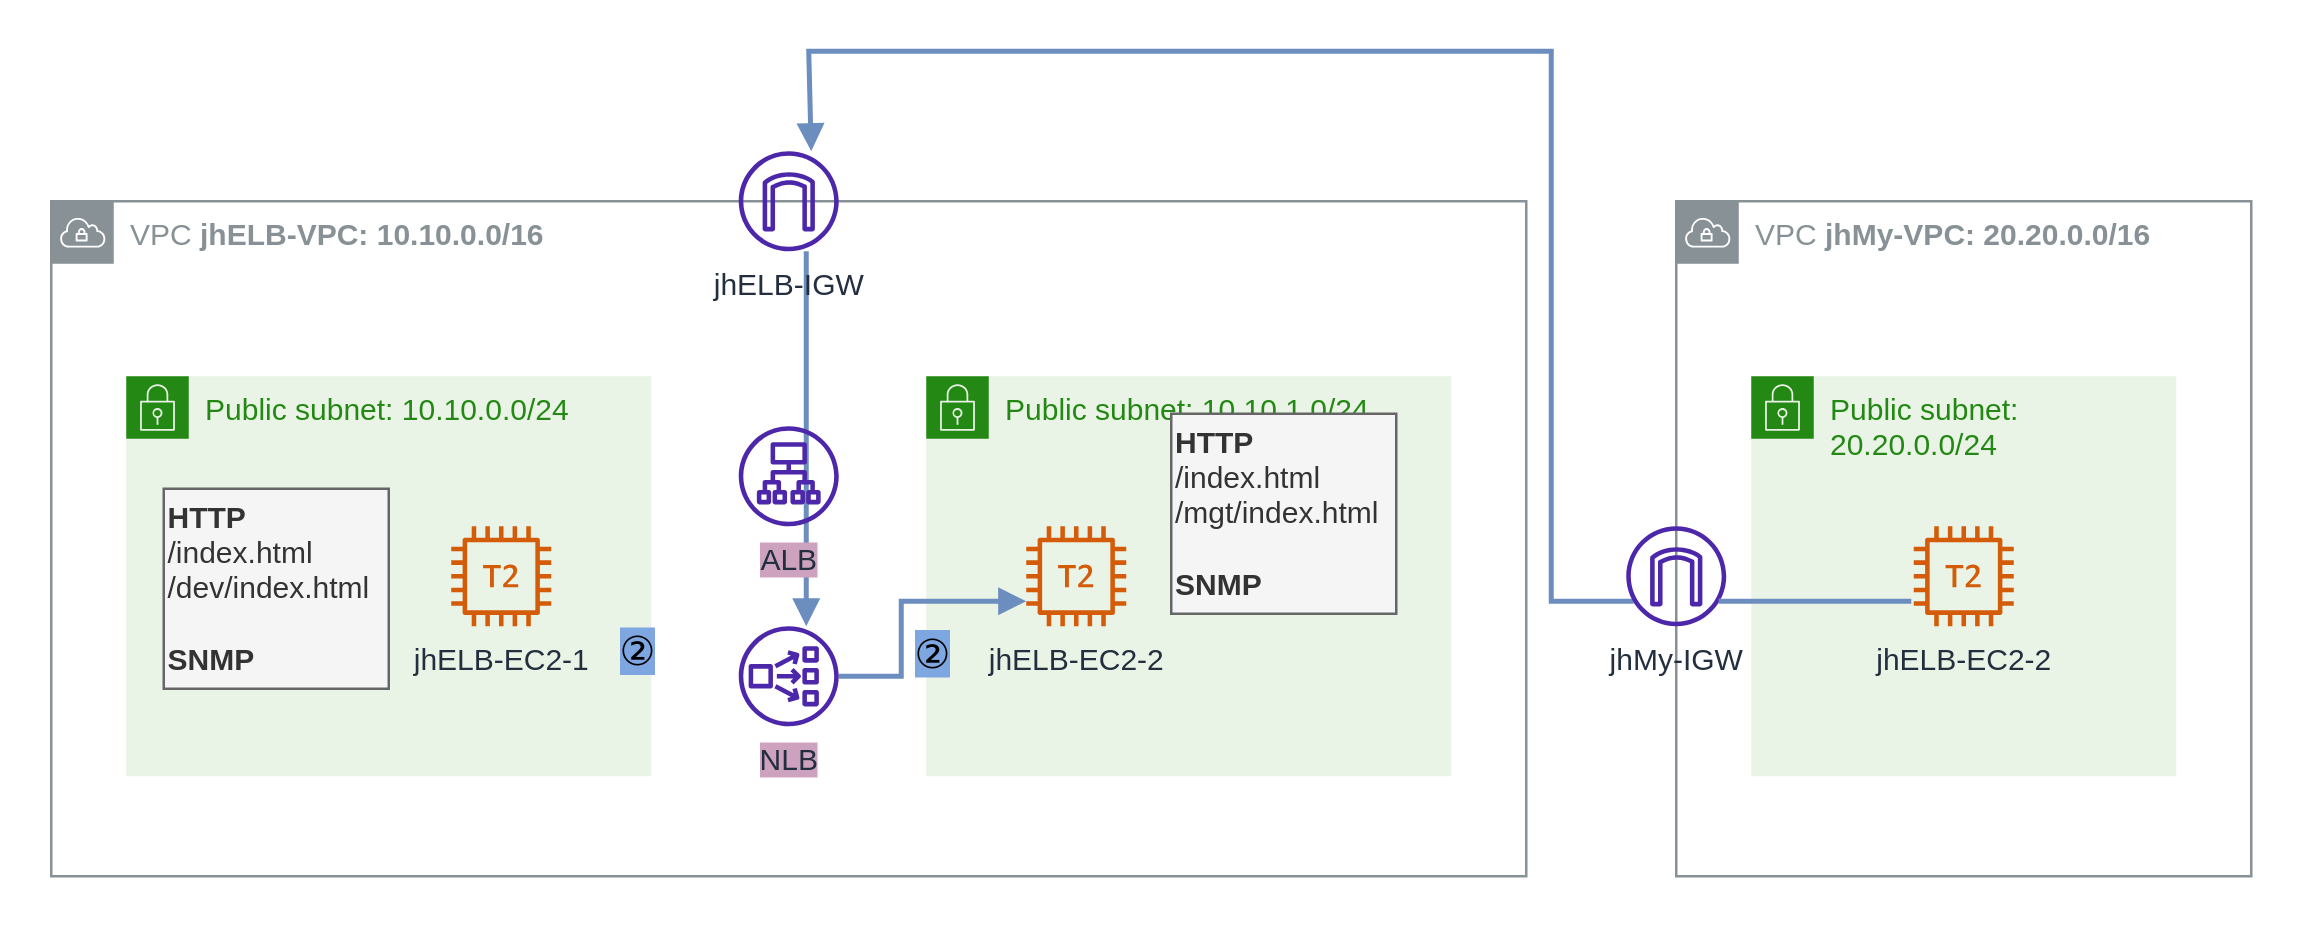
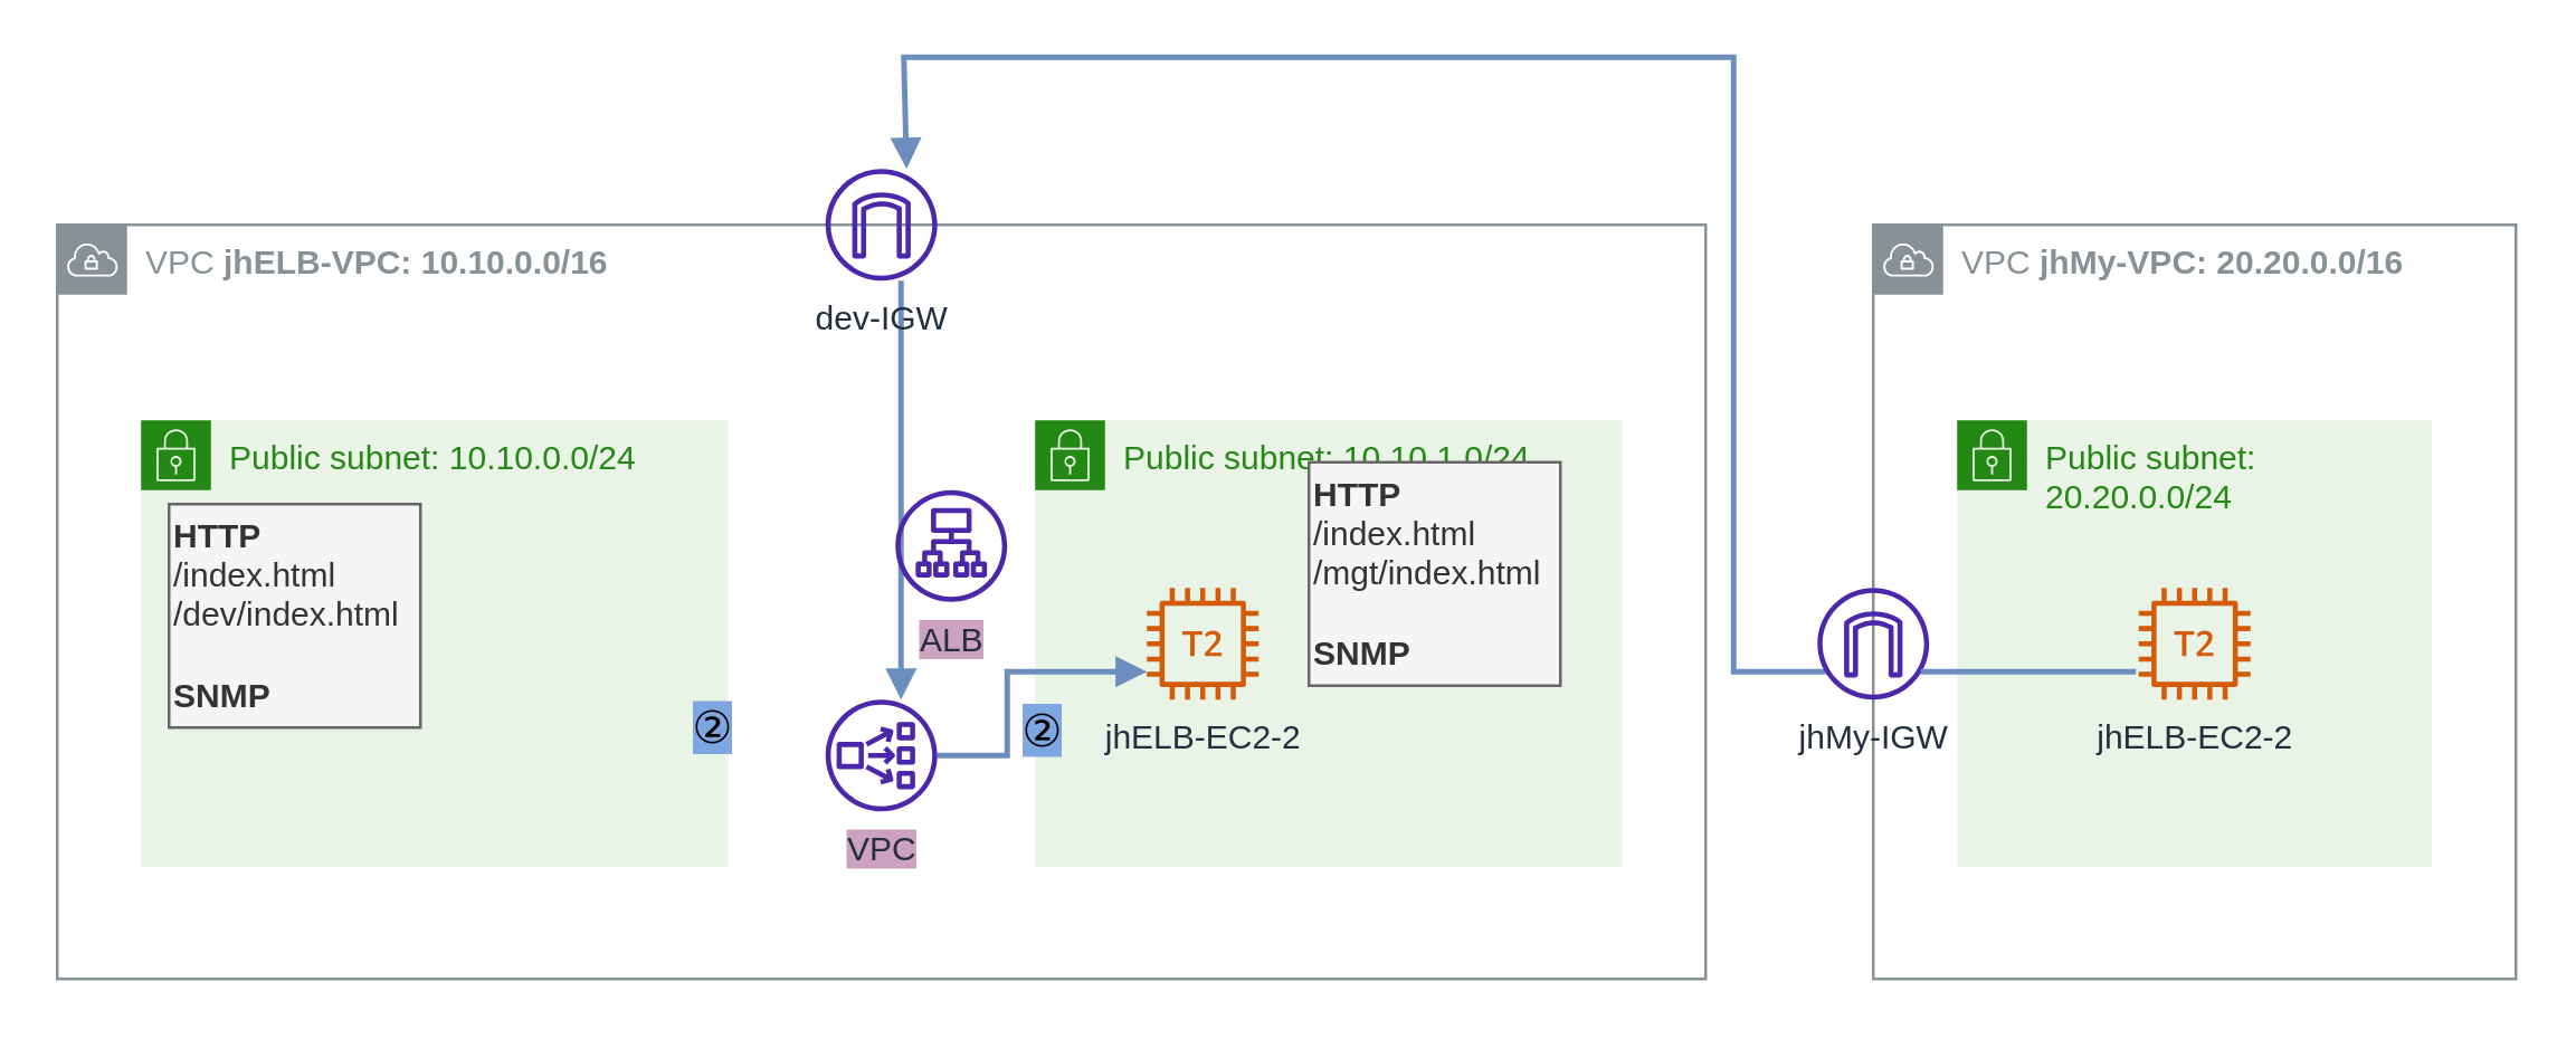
- <mxCell id="14" value="jhELB-IGW" style="sketch=0;outlineConnect=0;fontColor=#232F3E;gradientColor=none;fillColor=#4D27AA;strokeColor=none;dashed=0;verticalLabelPosition=bottom;verticalAlign=top;align=center;html=1;fontSize=12;fontStyle=0;aspect=fixed;pointerEvents=1;shape=mxgraph.aws4.internet_gateway;" parent="1" vertex="1"><mxGeometry x="295" y="60" width="40" height="40" as="geometry" /></mxCell>
+ <mxCell id="14" value="dev-IGW" style="sketch=0;outlineConnect=0;fontColor=#232F3E;gradientColor=none;fillColor=#4D27AA;strokeColor=none;dashed=0;verticalLabelPosition=bottom;verticalAlign=top;align=center;html=1;fontSize=12;fontStyle=0;aspect=fixed;pointerEvents=1;shape=mxgraph.aws4.internet_gateway;" parent="1" vertex="1"><mxGeometry x="295" y="60" width="40" height="40" as="geometry" /></mxCell>
- <mxCell id="19" value="ALB" style="sketch=0;outlineConnect=0;fontColor=#232F3E;gradientColor=none;fillColor=#4D27AA;strokeColor=none;dashed=0;verticalLabelPosition=bottom;verticalAlign=top;align=center;html=1;fontSize=12;fontStyle=0;aspect=fixed;pointerEvents=1;shape=mxgraph.aws4.application_load_balancer;labelBackgroundColor=#CDA2BE;" parent="1" vertex="1"><mxGeometry x="295" y="170" width="40" height="40" as="geometry" /></mxCell>
+ <mxCell id="19" value="ALB" style="sketch=0;outlineConnect=0;fontColor=#232F3E;gradientColor=none;fillColor=#4D27AA;strokeColor=none;dashed=0;verticalLabelPosition=bottom;verticalAlign=top;align=center;html=1;fontSize=12;fontStyle=0;aspect=fixed;pointerEvents=1;shape=mxgraph.aws4.application_load_balancer;labelBackgroundColor=#CDA2BE;" parent="1" vertex="1"><mxGeometry x="320" y="175" width="40" height="40" as="geometry" /></mxCell>
- <mxCell id="4" value="jhELB-EC2-1" style="sketch=0;outlineConnect=0;fontColor=#232F3E;gradientColor=none;fillColor=#D45B07;strokeColor=none;dashed=0;verticalLabelPosition=bottom;verticalAlign=top;align=center;html=1;fontSize=12;fontStyle=0;aspect=fixed;pointerEvents=1;shape=mxgraph.aws4.t2_instance;" parent="3" vertex="1"><mxGeometry x="130" y="60" width="40" height="40" as="geometry" /></mxCell>
- <mxCell id="5" value="&lt;b&gt;HTTP&lt;/b&gt;&lt;br&gt;/index.html&lt;br&gt;/dev/index.html&lt;br&gt;&lt;br&gt;&lt;b&gt;SNMP&lt;/b&gt;" style="text;html=1;strokeColor=#666666;fillColor=#f5f5f5;align=left;verticalAlign=middle;whiteSpace=wrap;rounded=0;fontColor=#333333;" parent="1" vertex="1"><mxGeometry x="65" y="195" width="90" height="80" as="geometry" /></mxCell>
+ <mxCell id="5" value="&lt;b&gt;HTTP&lt;/b&gt;&lt;br&gt;/index.html&lt;br&gt;/dev/index.html&lt;br&gt;&lt;br&gt;&lt;b&gt;SNMP&lt;/b&gt;" style="text;html=1;strokeColor=#666666;fillColor=#f5f5f5;align=left;verticalAlign=middle;whiteSpace=wrap;rounded=0;fontColor=#333333;" parent="1" vertex="1"><mxGeometry x="60" y="180" width="90" height="80" as="geometry" /></mxCell>
- <mxCell id="18" value="NLB" style="sketch=0;outlineConnect=0;fontColor=#232F3E;gradientColor=none;fillColor=#4D27AA;strokeColor=none;dashed=0;verticalLabelPosition=bottom;verticalAlign=top;align=center;html=1;fontSize=12;fontStyle=0;aspect=fixed;pointerEvents=1;shape=mxgraph.aws4.network_load_balancer;labelBackgroundColor=#CDA2BE;" parent="1" vertex="1"><mxGeometry x="295" y="250" width="40" height="40" as="geometry" /></mxCell>
+ <mxCell id="18" value="VPC" style="sketch=0;outlineConnect=0;fontColor=#232F3E;gradientColor=none;fillColor=#4D27AA;strokeColor=none;dashed=0;verticalLabelPosition=bottom;verticalAlign=top;align=center;html=1;fontSize=12;fontStyle=0;aspect=fixed;pointerEvents=1;shape=mxgraph.aws4.network_load_balancer;labelBackgroundColor=#CDA2BE;" parent="1" vertex="1"><mxGeometry x="295" y="250" width="40" height="40" as="geometry" /></mxCell>
